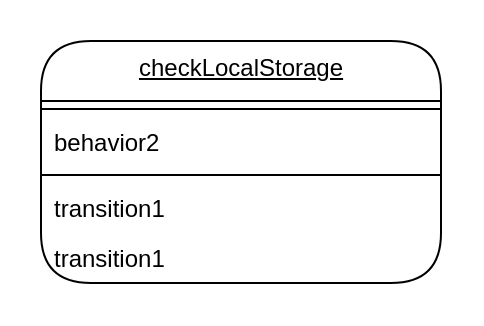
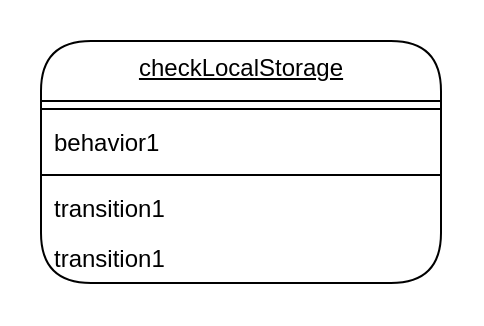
- <mxCell id="4" value="behavior2" style="fillColor=none;strokeColor=none;align=left;verticalAlign=middle;spacingLeft=5;" vertex="1" parent="2"><mxGeometry y="38" width="200" height="25" as="geometry" /></mxCell>
+ <mxCell id="4" value="behavior1" style="fillColor=none;strokeColor=none;align=left;verticalAlign=middle;spacingLeft=5;" vertex="1" parent="2"><mxGeometry y="38" width="200" height="25" as="geometry" /></mxCell>
